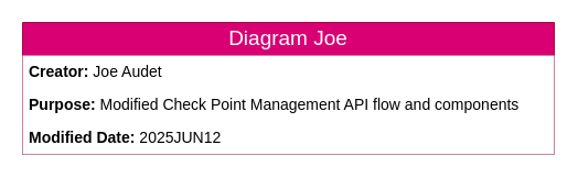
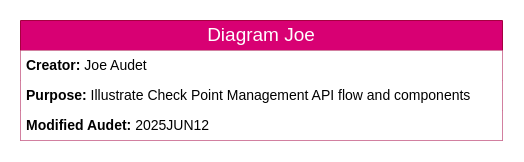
- <mxCell id="4" value="&lt;b&gt;Purpose:&lt;/b&gt; Modified Check Point Management API flow and components" style="text;strokeColor=none;fillColor=default;align=left;verticalAlign=middle;spacingLeft=4;spacingRight=4;overflow=hidden;points=[[0,0.5],[1,0.5]];portConstraint=eastwest;rotatable=0;whiteSpace=wrap;html=1;fontSize=14;" vertex="1" parent="2"><mxGeometry y="60" width="482" height="30" as="geometry" /></mxCell>
+ <mxCell id="4" value="&lt;b&gt;Purpose:&lt;/b&gt; Illustrate Check Point Management API flow and components" style="text;strokeColor=none;fillColor=default;align=left;verticalAlign=middle;spacingLeft=4;spacingRight=4;overflow=hidden;points=[[0,0.5],[1,0.5]];portConstraint=eastwest;rotatable=0;whiteSpace=wrap;html=1;fontSize=14;" vertex="1" parent="2"><mxGeometry y="60" width="482" height="30" as="geometry" /></mxCell>
- <mxCell id="5" value="&lt;b&gt;Modified Date:&lt;/b&gt; 2025JUN12" style="text;strokeColor=none;fillColor=default;align=left;verticalAlign=middle;spacingLeft=4;spacingRight=4;overflow=hidden;points=[[0,0.5],[1,0.5]];portConstraint=eastwest;rotatable=0;whiteSpace=wrap;html=1;fontSize=14;" vertex="1" parent="2"><mxGeometry y="90" width="482" height="30" as="geometry" /></mxCell>
+ <mxCell id="5" value="&lt;b&gt;Modified Audet:&lt;/b&gt; 2025JUN12" style="text;strokeColor=none;fillColor=default;align=left;verticalAlign=middle;spacingLeft=4;spacingRight=4;overflow=hidden;points=[[0,0.5],[1,0.5]];portConstraint=eastwest;rotatable=0;whiteSpace=wrap;html=1;fontSize=14;" vertex="1" parent="2"><mxGeometry y="90" width="482" height="30" as="geometry" /></mxCell>
